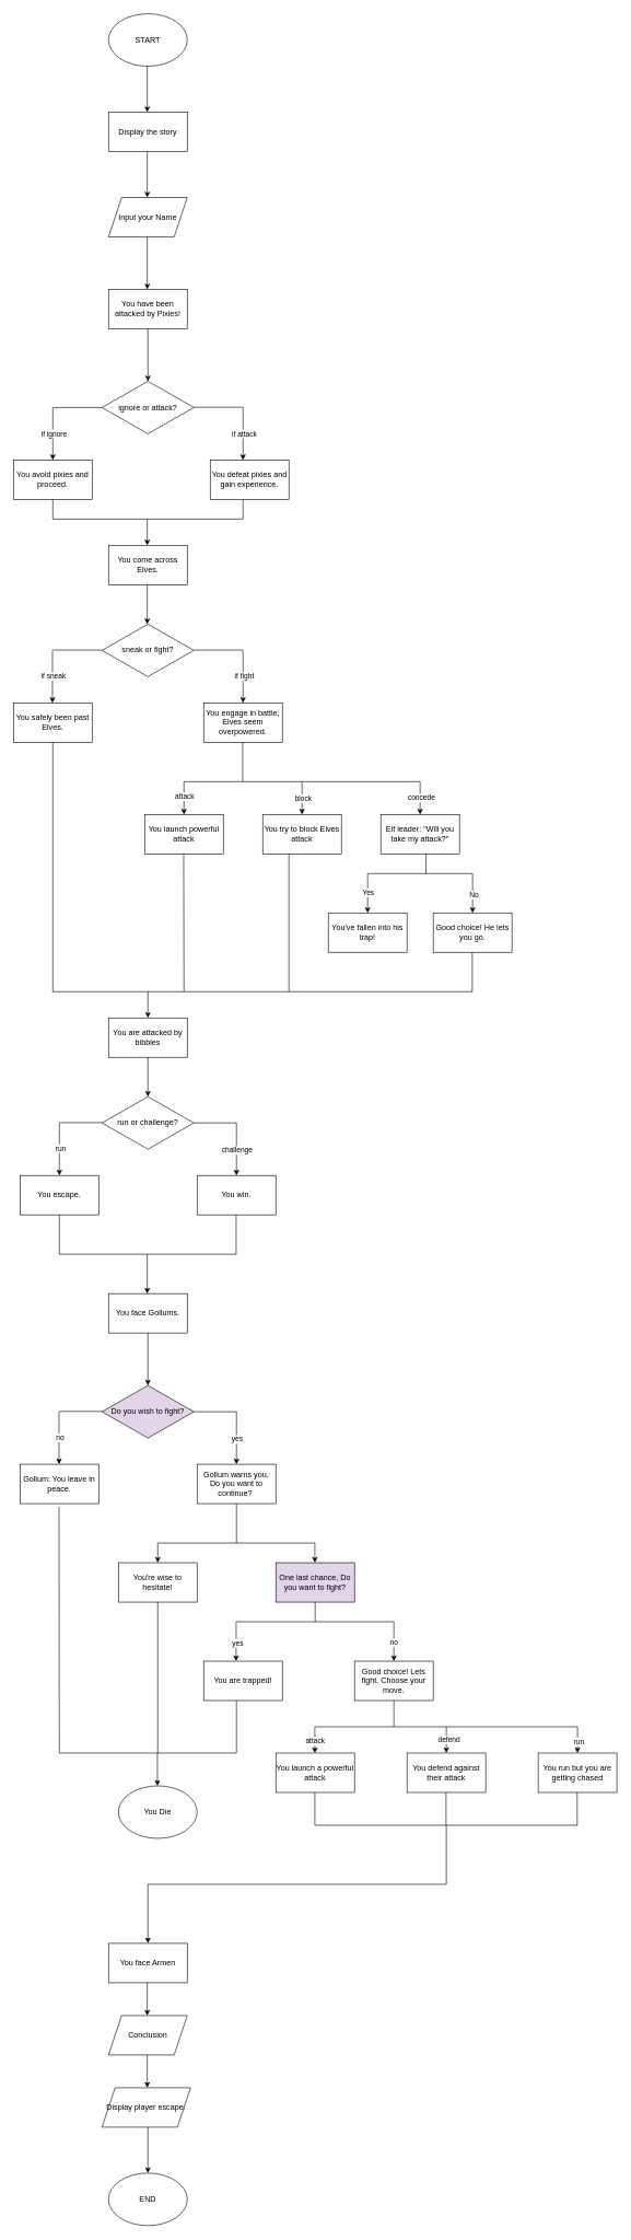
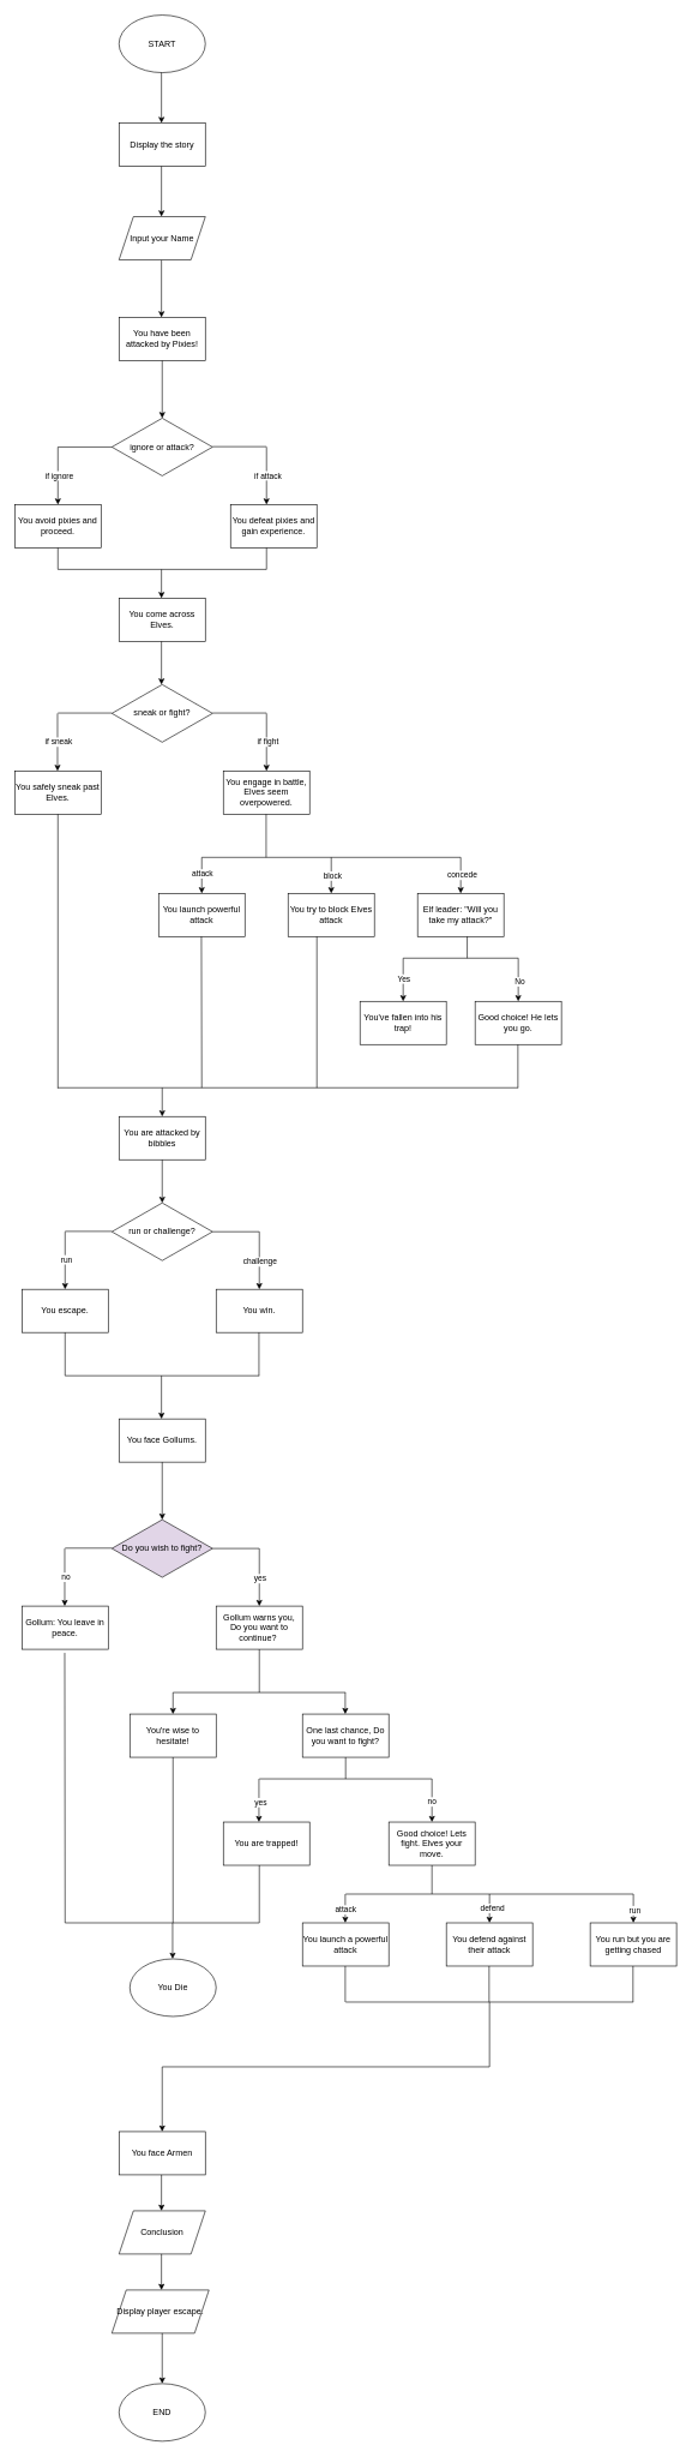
- <mxCell id="32" value="You safely been past Elves." style="rounded=0;whiteSpace=wrap;html=1;" vertex="1" parent="1"><mxGeometry x="20" y="1070" width="120" height="60" as="geometry" /></mxCell>
+ <mxCell id="32" value="You safely sneak past Elves." style="rounded=0;whiteSpace=wrap;html=1;" vertex="1" parent="1"><mxGeometry x="20" y="1070" width="120" height="60" as="geometry" /></mxCell>
- <mxCell id="88" value="One last chance, Do you want to fight?" style="rounded=0;whiteSpace=wrap;html=1;fillColor=#e1d5e7;" vertex="1" parent="1"><mxGeometry x="420" y="2380" width="120" height="60" as="geometry" /></mxCell>
+ <mxCell id="88" value="One last chance, Do you want to fight?" style="rounded=0;whiteSpace=wrap;html=1;" vertex="1" parent="1"><mxGeometry x="420" y="2380" width="120" height="60" as="geometry" /></mxCell>
- <mxCell id="98" value="Good choice! Lets fight. Choose your move." style="rounded=0;whiteSpace=wrap;html=1;" vertex="1" parent="1"><mxGeometry x="540" y="2530" width="120" height="60" as="geometry" /></mxCell>
+ <mxCell id="98" value="Good choice! Lets fight. Elves your move." style="rounded=0;whiteSpace=wrap;html=1;" vertex="1" parent="1"><mxGeometry x="540" y="2530" width="120" height="60" as="geometry" /></mxCell>
